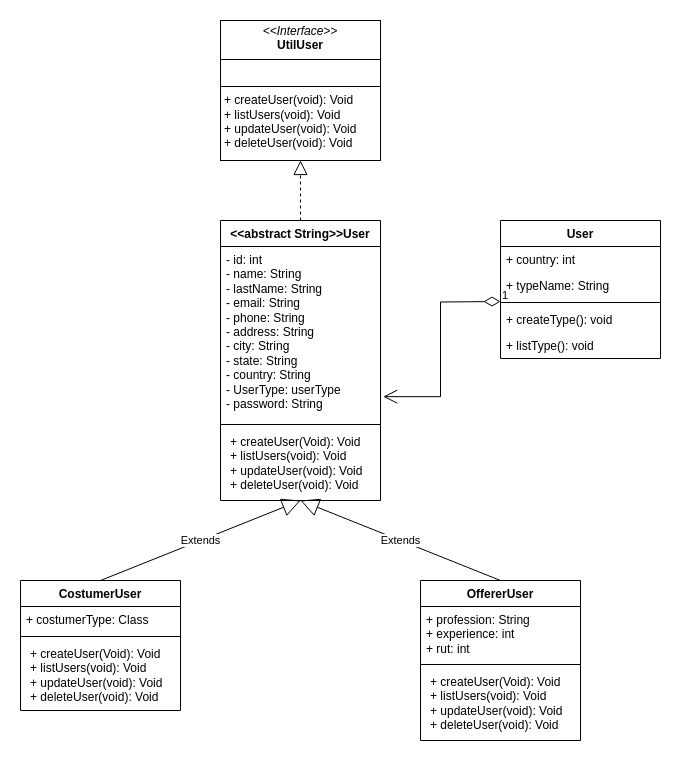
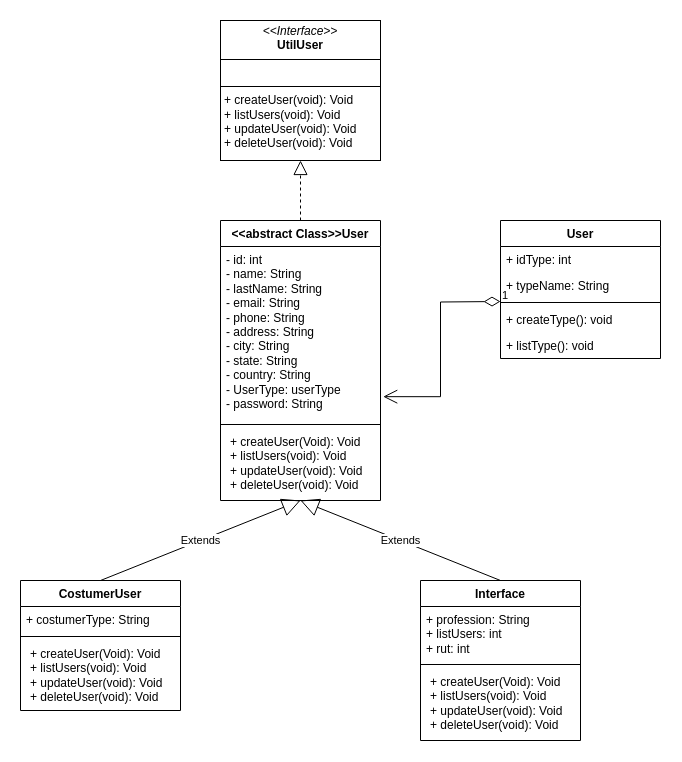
- <mxCell id="2" value="&amp;lt;&amp;lt;abstract String&amp;gt;&amp;gt;User" style="swimlane;fontStyle=1;align=center;verticalAlign=top;childLayout=stackLayout;horizontal=1;startSize=26;horizontalStack=0;resizeParent=1;resizeParentMax=0;resizeLast=0;collapsible=1;marginBottom=0;whiteSpace=wrap;html=1;" parent="1" vertex="1"><mxGeometry x="220" y="220" width="160" height="280" as="geometry" /></mxCell>
+ <mxCell id="2" value="&amp;lt;&amp;lt;abstract Class&amp;gt;&amp;gt;User" style="swimlane;fontStyle=1;align=center;verticalAlign=top;childLayout=stackLayout;horizontal=1;startSize=26;horizontalStack=0;resizeParent=1;resizeParentMax=0;resizeLast=0;collapsible=1;marginBottom=0;whiteSpace=wrap;html=1;" parent="1" vertex="1"><mxGeometry x="220" y="220" width="160" height="280" as="geometry" /></mxCell>
- <mxCell id="19" value="+ country: int" style="text;strokeColor=none;fillColor=none;align=left;verticalAlign=top;spacingLeft=4;spacingRight=4;overflow=hidden;rotatable=0;points=[[0,0.5],[1,0.5]];portConstraint=eastwest;whiteSpace=wrap;html=1;" parent="18" vertex="1"><mxGeometry y="26" width="160" height="26" as="geometry" /></mxCell>
+ <mxCell id="19" value="+ idType: int" style="text;strokeColor=none;fillColor=none;align=left;verticalAlign=top;spacingLeft=4;spacingRight=4;overflow=hidden;rotatable=0;points=[[0,0.5],[1,0.5]];portConstraint=eastwest;whiteSpace=wrap;html=1;" parent="18" vertex="1"><mxGeometry y="26" width="160" height="26" as="geometry" /></mxCell>
- <mxCell id="7" value="OffererUser" style="swimlane;fontStyle=1;align=center;verticalAlign=top;childLayout=stackLayout;horizontal=1;startSize=26;horizontalStack=0;resizeParent=1;resizeParentMax=0;resizeLast=0;collapsible=1;marginBottom=0;whiteSpace=wrap;html=1;" parent="1" vertex="1"><mxGeometry x="420" y="580" width="160" height="160" as="geometry" /></mxCell>
+ <mxCell id="7" value="Interface" style="swimlane;fontStyle=1;align=center;verticalAlign=top;childLayout=stackLayout;horizontal=1;startSize=26;horizontalStack=0;resizeParent=1;resizeParentMax=0;resizeLast=0;collapsible=1;marginBottom=0;whiteSpace=wrap;html=1;" parent="1" vertex="1"><mxGeometry x="420" y="580" width="160" height="160" as="geometry" /></mxCell>
- <mxCell id="12" value="+ costumerType: Class" style="text;strokeColor=none;fillColor=none;align=left;verticalAlign=top;spacingLeft=4;spacingRight=4;overflow=hidden;rotatable=0;points=[[0,0.5],[1,0.5]];portConstraint=eastwest;whiteSpace=wrap;html=1;" parent="11" vertex="1"><mxGeometry y="26" width="160" height="26" as="geometry" /></mxCell>
+ <mxCell id="12" value="+ costumerType: String" style="text;strokeColor=none;fillColor=none;align=left;verticalAlign=top;spacingLeft=4;spacingRight=4;overflow=hidden;rotatable=0;points=[[0,0.5],[1,0.5]];portConstraint=eastwest;whiteSpace=wrap;html=1;" parent="11" vertex="1"><mxGeometry y="26" width="160" height="26" as="geometry" /></mxCell>
- <mxCell id="8" value="+ profession: String&lt;div&gt;+ experience: int&lt;/div&gt;&lt;div&gt;+ rut: int&lt;/div&gt;" style="text;strokeColor=none;fillColor=none;align=left;verticalAlign=top;spacingLeft=4;spacingRight=4;overflow=hidden;rotatable=0;points=[[0,0.5],[1,0.5]];portConstraint=eastwest;whiteSpace=wrap;html=1;" parent="7" vertex="1"><mxGeometry y="26" width="160" height="54" as="geometry" /></mxCell>
+ <mxCell id="8" value="+ profession: String&lt;div&gt;+ listUsers: int&lt;/div&gt;&lt;div&gt;+ rut: int&lt;/div&gt;" style="text;strokeColor=none;fillColor=none;align=left;verticalAlign=top;spacingLeft=4;spacingRight=4;overflow=hidden;rotatable=0;points=[[0,0.5],[1,0.5]];portConstraint=eastwest;whiteSpace=wrap;html=1;" parent="7" vertex="1"><mxGeometry y="26" width="160" height="54" as="geometry" /></mxCell>
